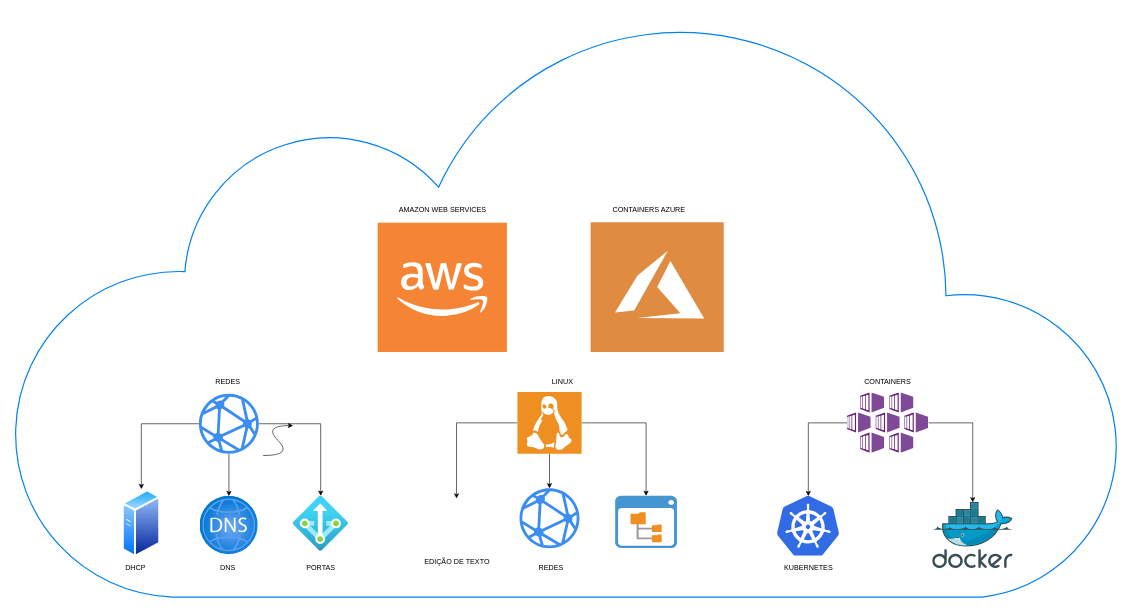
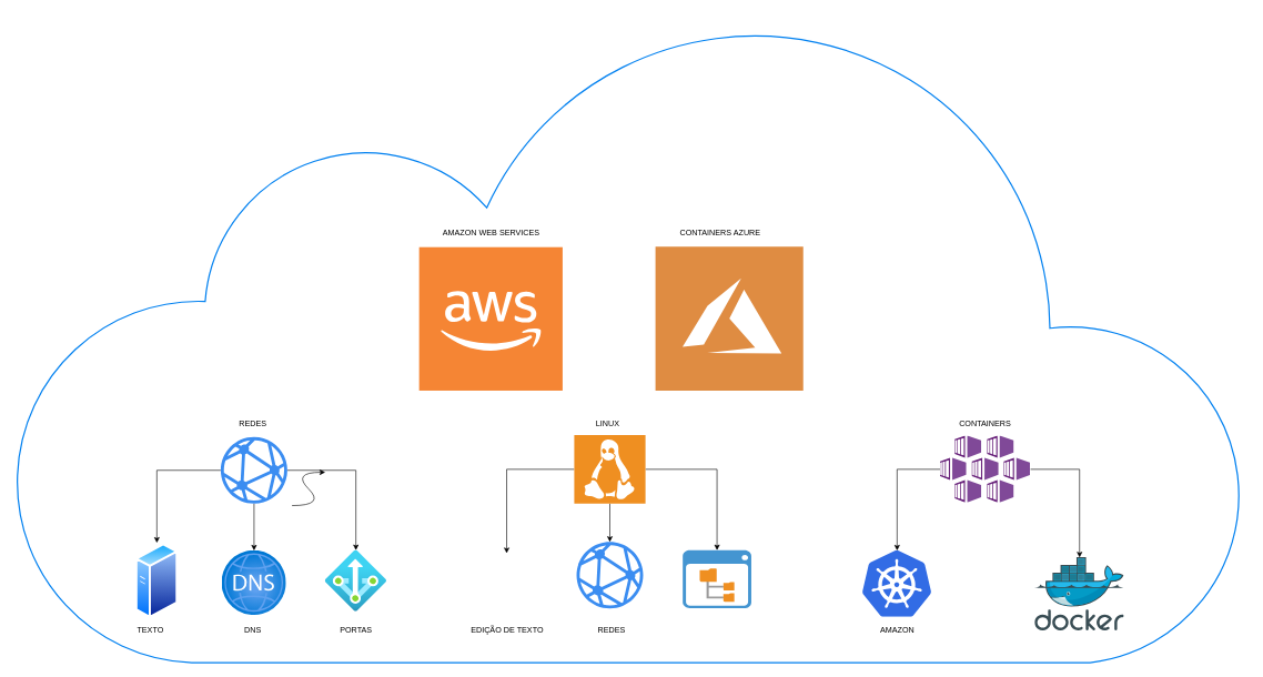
- <mxCell id="26" value="LINUX" style="text;html=1;align=center;verticalAlign=middle;resizable=0;points=[];autosize=1;strokeColor=none;fillColor=none;" parent="1" vertex="1"><mxGeometry x="914" y="627" width="45" height="18" as="geometry" /></mxCell>
+ <mxCell id="26" value="LINUX" style="text;html=1;align=center;verticalAlign=middle;resizable=0;points=[];autosize=1;strokeColor=none;fillColor=none;" parent="1" vertex="1"><mxGeometry x="889" y="627" width="45" height="18" as="geometry" /></mxCell>
- <mxCell id="27" value="EDIÇÃO DE TEXTO" style="text;html=1;align=center;verticalAlign=middle;resizable=0;points=[];autosize=1;strokeColor=none;fillColor=none;" parent="1" vertex="1"><mxGeometry x="701" y="927" width="119" height="18" as="geometry" /></mxCell>
+ <mxCell id="27" value="EDIÇÃO DE TEXTO" style="text;html=1;align=center;verticalAlign=middle;resizable=0;points=[];autosize=1;strokeColor=none;fillColor=none;" parent="1" vertex="1"><mxGeometry x="701" y="937" width="119" height="18" as="geometry" /></mxCell>
- <mxCell id="23" value="DHCP" style="text;html=1;align=center;verticalAlign=middle;resizable=0;points=[];autosize=1;strokeColor=none;fillColor=none;" parent="1" vertex="1"><mxGeometry x="203" y="937" width="44" height="18" as="geometry" /></mxCell>
+ <mxCell id="23" value="TEXTO" style="text;html=1;align=center;verticalAlign=middle;resizable=0;points=[];autosize=1;strokeColor=none;fillColor=none;" parent="1" vertex="1"><mxGeometry x="203" y="937" width="44" height="18" as="geometry" /></mxCell>
- <mxCell id="30" value="KUBERNETES" style="text;html=1;align=center;verticalAlign=middle;resizable=0;points=[];autosize=1;strokeColor=none;fillColor=none;" parent="1" vertex="1"><mxGeometry x="1301.51" y="937" width="91" height="18" as="geometry" /></mxCell>
+ <mxCell id="30" value="AMAZON" style="text;html=1;align=center;verticalAlign=middle;resizable=0;points=[];autosize=1;strokeColor=none;fillColor=none;" parent="1" vertex="1"><mxGeometry x="1301.51" y="937" width="91" height="18" as="geometry" /></mxCell>
